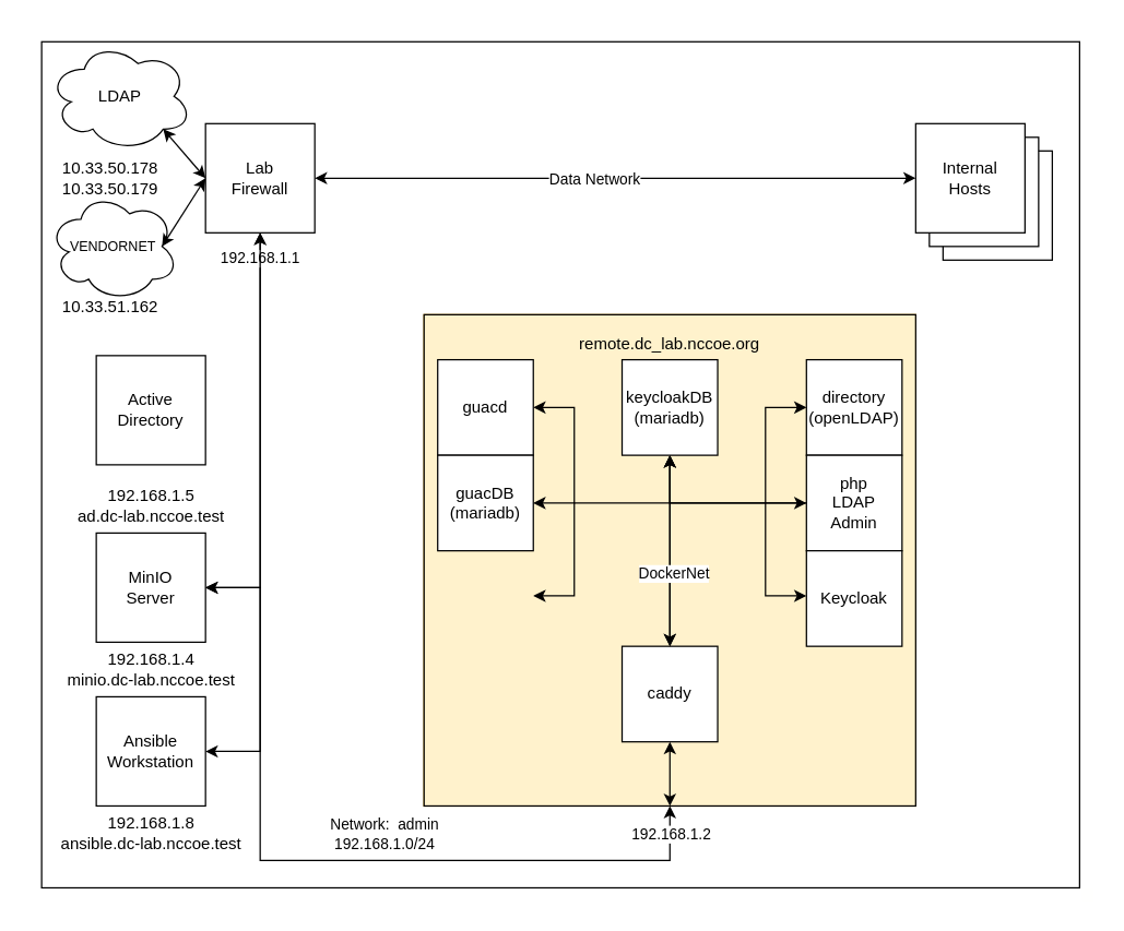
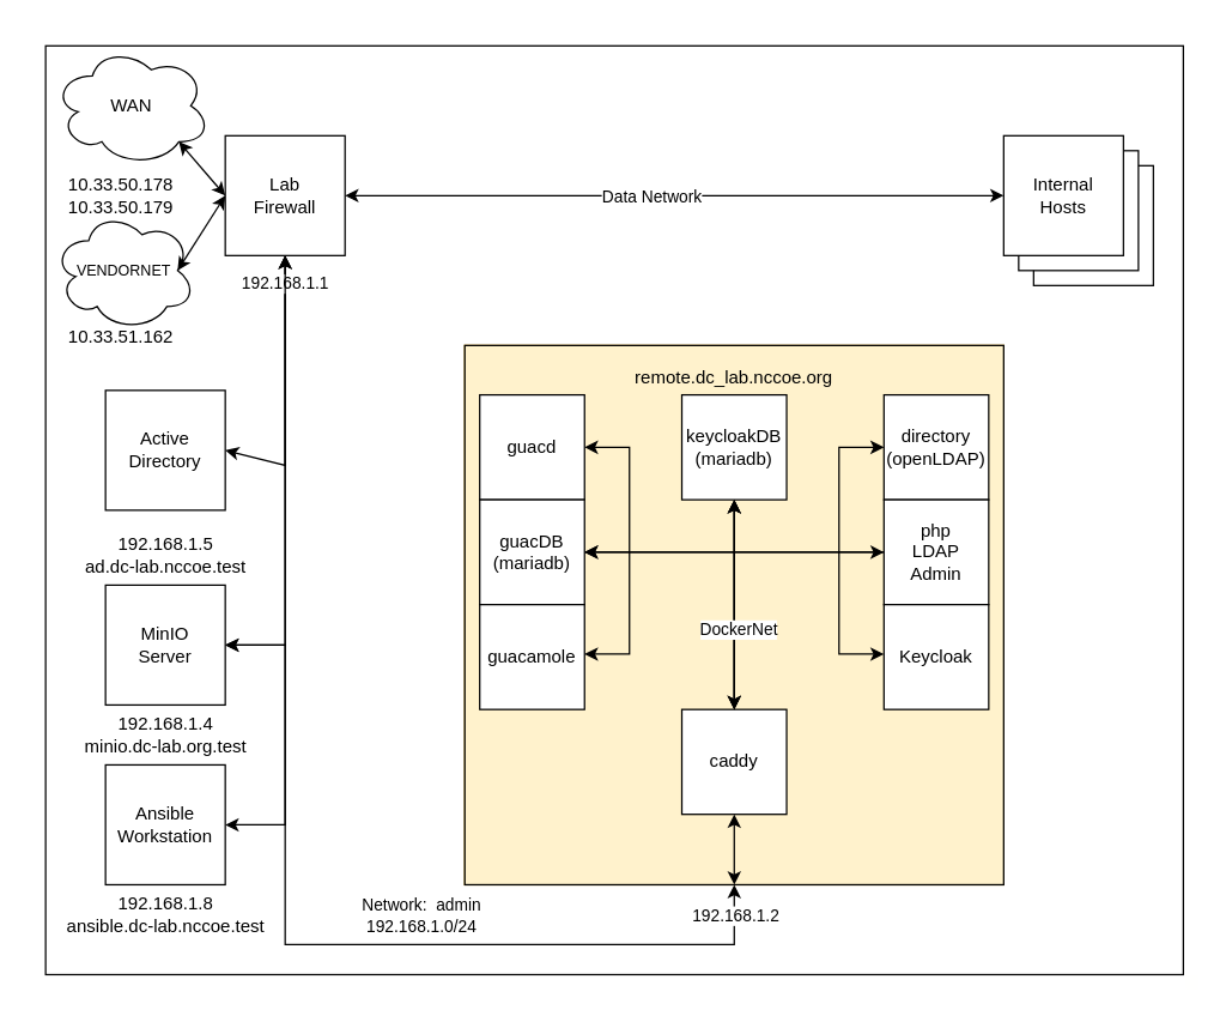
- <mxCell id="7" value="LDAP" style="ellipse;shape=cloud;whiteSpace=wrap;html=1;" parent="4" vertex="1"><mxGeometry x="5" width="105" height="80" as="geometry" /></mxCell>
+ <mxCell id="7" value="WAN" style="ellipse;shape=cloud;whiteSpace=wrap;html=1;" parent="4" vertex="1"><mxGeometry x="5" width="105" height="80" as="geometry" /></mxCell>
+ <mxCell id="10" value="" style="endArrow=classic;startArrow=classic;html=1;rounded=0;entryX=0.5;entryY=1;entryDx=0;entryDy=0;exitX=1;exitY=0.5;exitDx=0;exitDy=0;" parent="4" source="9" target="6" edge="1"><mxGeometry width="50" height="50" relative="1" as="geometry"><mxPoint x="135" y="305" as="sourcePoint" /><mxPoint x="185" y="255" as="targetPoint" /><Array as="points"><mxPoint x="160" y="280" /></Array></mxGeometry></mxCell>
+ <mxCell id="35" value="guacamole" style="whiteSpace=wrap;html=1;aspect=fixed;" parent="27" vertex="1"><mxGeometry x="10" y="173" width="70" height="70" as="geometry" /></mxCell>
+ <mxCell id="40" value="" style="endArrow=classic;startArrow=classic;html=1;rounded=0;exitX=0.5;exitY=0;exitDx=0;exitDy=0;entryX=1;entryY=0.5;entryDx=0;entryDy=0;" parent="27" source="36" target="30" edge="1"><mxGeometry width="50" height="50" relative="1" as="geometry"><mxPoint x="20" y="270" as="sourcePoint" /><mxPoint x="80" y="140" as="targetPoint" /><Array as="points"><mxPoint x="180" y="138" /></Array></mxGeometry></mxCell>
- <mxCell id="20" value="192.168.1.4&lt;br&gt;minio.dc-lab.nccoe.test" style="text;html=1;align=center;verticalAlign=middle;resizable=0;points=[];autosize=1;strokeColor=none;fillColor=none;" parent="4" vertex="1"><mxGeometry x="5" y="440" width="150" height="40" as="geometry" /></mxCell>
+ <mxCell id="20" value="192.168.1.4&lt;br&gt;minio.dc-lab.org.test" style="text;html=1;align=center;verticalAlign=middle;resizable=0;points=[];autosize=1;strokeColor=none;fillColor=none;" parent="4" vertex="1"><mxGeometry x="5" y="440" width="150" height="40" as="geometry" /></mxCell>
